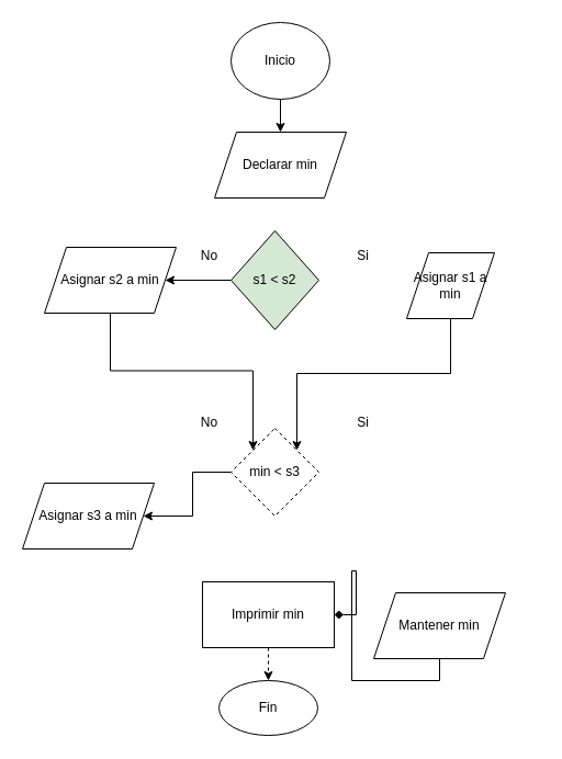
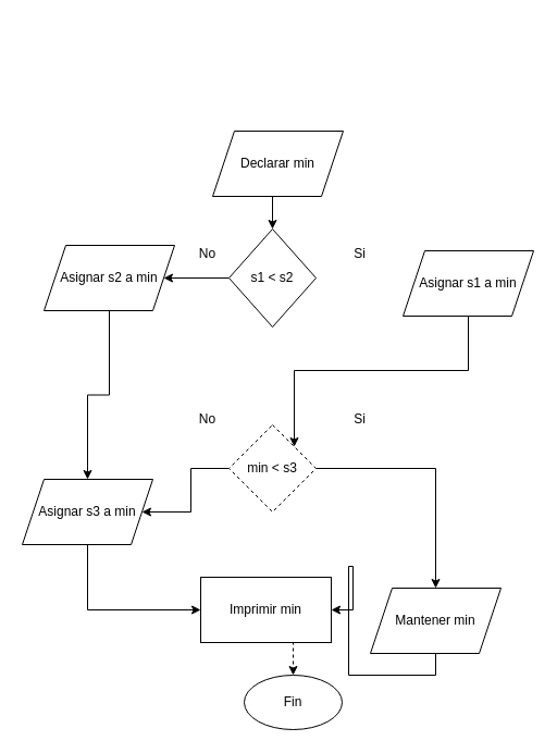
- <mxCell id="3" value="Inicio" style="ellipse;whiteSpace=wrap;html=1;" vertex="1" parent="1"><mxGeometry x="210" width="90" height="70" as="geometry" y="20" /></mxCell>
- <mxCell id="2" style="edgeStyle=orthogonalEdgeStyle;rounded=0;orthogonalLoop=1;jettySize=auto;html=1;exitX=0.5;exitY=1;exitDx=0;exitDy=0;" edge="1" parent="1" source="3" target="5"><mxGeometry relative="1" as="geometry" /></mxCell>
+ <mxCell id="4" style="edgeStyle=orthogonalEdgeStyle;rounded=0;orthogonalLoop=1;jettySize=auto;html=1;exitX=0.5;exitY=1;exitDx=0;exitDy=0;entryX=0.5;entryY=0;entryDx=0;entryDy=0;" edge="1" parent="1" source="5" target="7"><mxGeometry relative="1" as="geometry" /></mxCell>
- <mxCell id="7" value="s1 &amp;lt; s2" style="rhombus;whiteSpace=wrap;html=1;fillColor=#d5e8d4;" vertex="1" parent="1"><mxGeometry x="210" y="210" width="80" height="90" as="geometry" /></mxCell>
+ <mxCell id="7" value="s1 &amp;lt; s2" style="rhombus;whiteSpace=wrap;html=1;" vertex="1" parent="1"><mxGeometry x="210" y="210" width="80" height="90" as="geometry" /></mxCell>
- <mxCell id="9" value="Asignar s1 a min" style="shape=parallelogram;perimeter=parallelogramPerimeter;whiteSpace=wrap;html=1;fixedSize=1;" vertex="1" parent="1"><mxGeometry x="370" y="230" width="80" height="60" as="geometry" /></mxCell>
+ <mxCell id="9" value="Asignar s1 a min" style="shape=parallelogram;perimeter=parallelogramPerimeter;whiteSpace=wrap;html=1;fixedSize=1;" vertex="1" parent="1"><mxGeometry x="370" y="230" width="120" height="60" as="geometry" /></mxCell>
- <mxCell id="10" style="edgeStyle=orthogonalEdgeStyle;rounded=0;orthogonalLoop=1;jettySize=auto;html=1;exitX=0.5;exitY=1;exitDx=0;exitDy=0;entryX=0;entryY=0;entryDx=0;entryDy=0;" edge="1" parent="1" source="11" target="16"><mxGeometry relative="1" as="geometry" /></mxCell>
+ <mxCell id="10" style="edgeStyle=orthogonalEdgeStyle;rounded=0;orthogonalLoop=1;jettySize=auto;html=1;exitX=0.5;exitY=1;exitDx=0;exitDy=0;" edge="1" parent="1" source="11" target="20"><mxGeometry relative="1" as="geometry" /></mxCell>
+ <mxCell id="14" style="edgeStyle=orthogonalEdgeStyle;rounded=0;orthogonalLoop=1;jettySize=auto;html=1;exitX=1;exitY=0.5;exitDx=0;exitDy=0;" edge="1" parent="1" source="16" target="18"><mxGeometry relative="1" as="geometry" /></mxCell>
+ <mxCell id="19" style="edgeStyle=orthogonalEdgeStyle;rounded=0;orthogonalLoop=1;jettySize=auto;html=1;exitX=0.5;exitY=1;exitDx=0;exitDy=0;entryX=0;entryY=0.5;entryDx=0;entryDy=0;" edge="1" parent="1" source="20" target="24"><mxGeometry relative="1" as="geometry" /></mxCell>
- <mxCell id="17" style="edgeStyle=orthogonalEdgeStyle;rounded=0;orthogonalLoop=1;jettySize=auto;html=1;exitX=0.5;exitY=1;exitDx=0;exitDy=0;entryX=1;entryY=0.5;entryDx=0;entryDy=0;endArrow=diamond;" edge="1" parent="1" source="18" target="24"><mxGeometry relative="1" as="geometry" /></mxCell>
+ <mxCell id="17" style="edgeStyle=orthogonalEdgeStyle;rounded=0;orthogonalLoop=1;jettySize=auto;html=1;exitX=0.5;exitY=1;exitDx=0;exitDy=0;entryX=1;entryY=0.5;entryDx=0;entryDy=0;" edge="1" parent="1" source="18" target="24"><mxGeometry relative="1" as="geometry" /></mxCell>
- <mxCell id="25" value="Fin" style="ellipse;whiteSpace=wrap;html=1;" vertex="1" parent="1"><mxGeometry x="199" y="620" width="90" height="50" as="geometry" /></mxCell>
+ <mxCell id="25" value="Fin" style="ellipse;whiteSpace=wrap;html=1;" vertex="1" parent="1"><mxGeometry x="224" y="620" width="90" height="50" as="geometry" /></mxCell>
